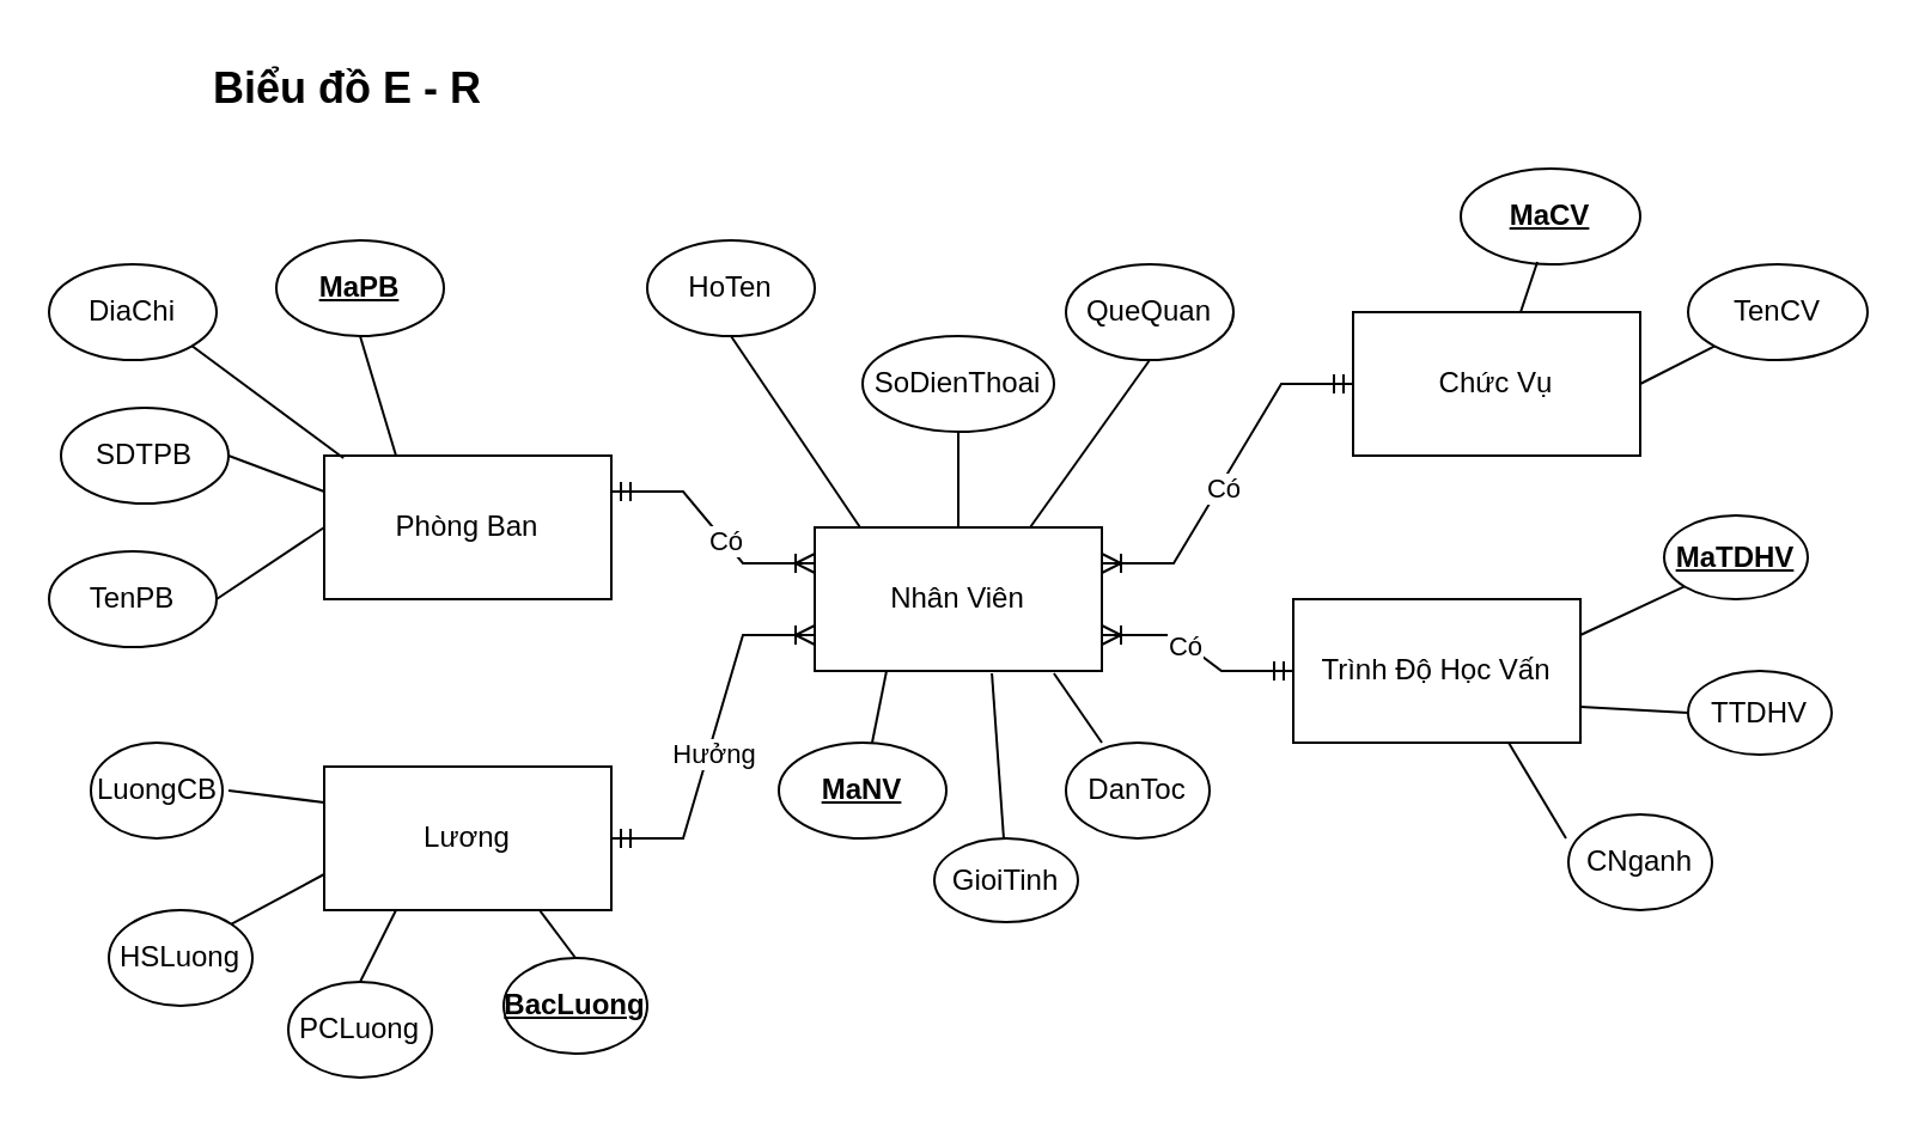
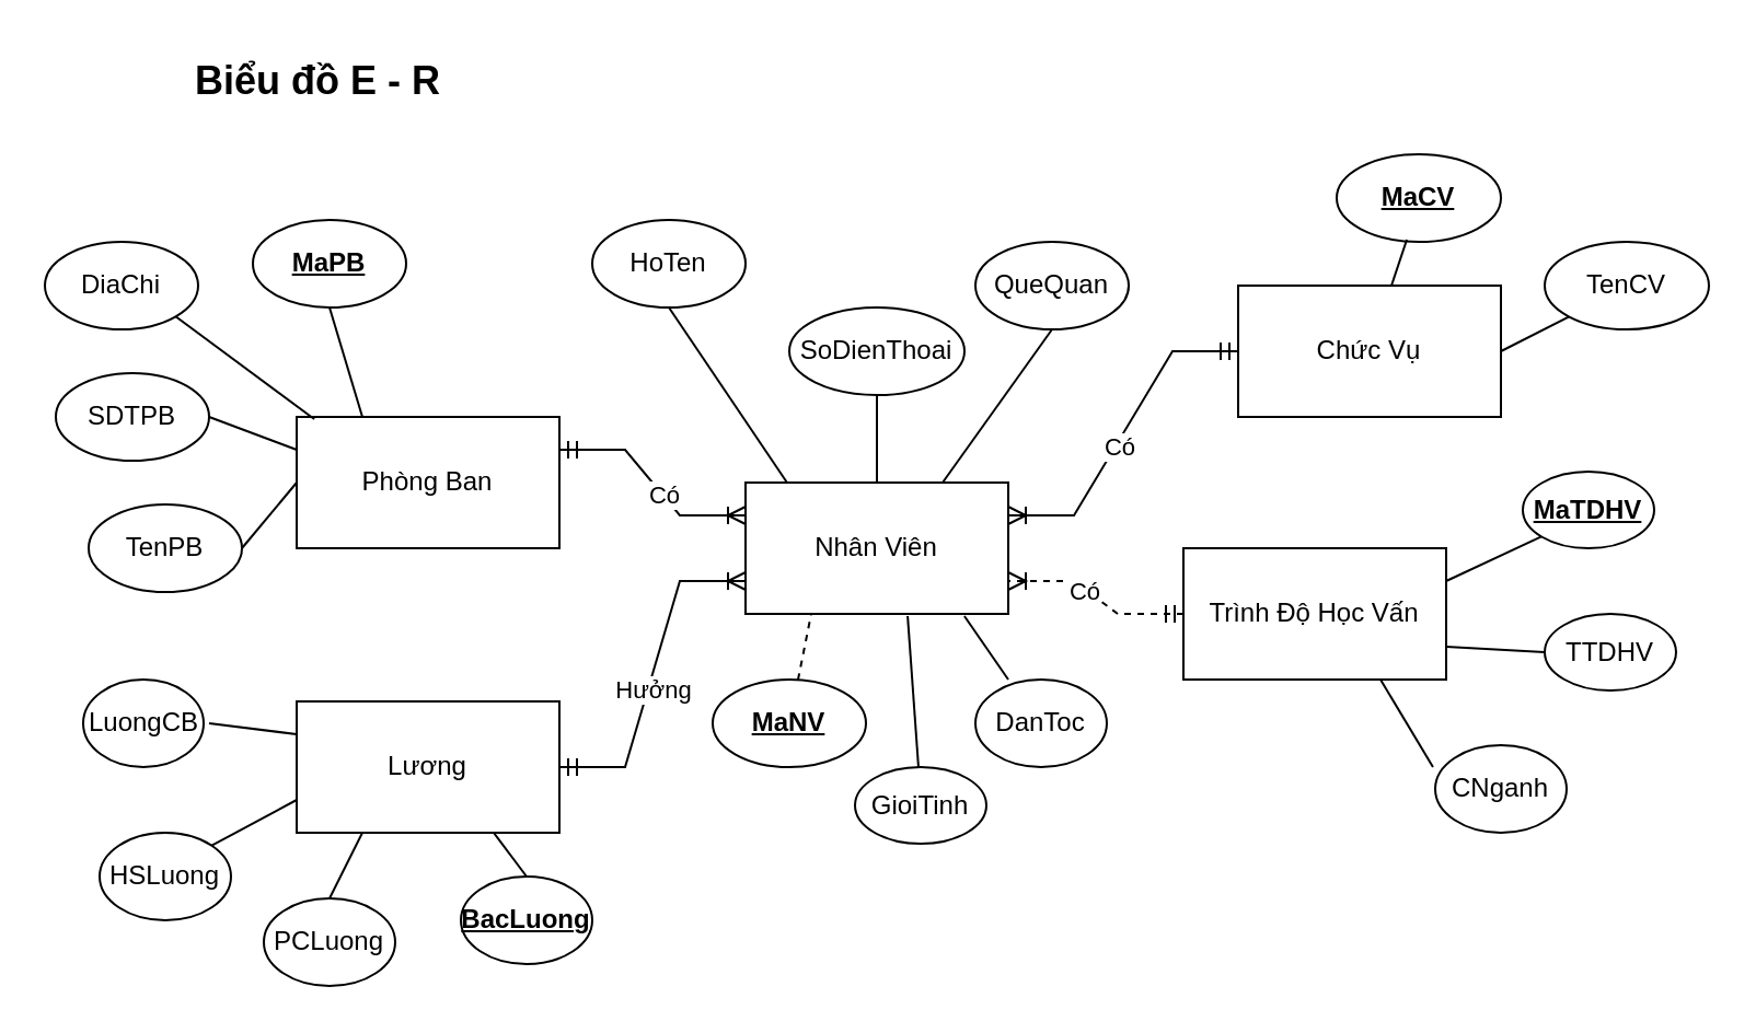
- <mxCell id="34" value="TenPB" style="ellipse;whiteSpace=wrap;html=1;" vertex="1" parent="1"><mxGeometry x="20" y="230" width="70" height="40" as="geometry" /></mxCell>
+ <mxCell id="34" value="TenPB" style="ellipse;whiteSpace=wrap;html=1;" vertex="1" parent="1"><mxGeometry x="40" y="230" width="70" height="40" as="geometry" /></mxCell>
- <mxCell id="29" value="" style="edgeStyle=entityRelationEdgeStyle;fontSize=12;html=1;endArrow=ERoneToMany;startArrow=ERmandOne;rounded=0;exitX=0;exitY=0.5;exitDx=0;exitDy=0;entryX=1;entryY=0.75;entryDx=0;entryDy=0;" edge="1" parent="1" source="22" target="2"><mxGeometry width="100" height="100" relative="1" as="geometry"><mxPoint x="465" y="170" as="sourcePoint" /><mxPoint x="255" y="240" as="targetPoint" /></mxGeometry></mxCell>
+ <mxCell id="29" value="" style="edgeStyle=entityRelationEdgeStyle;fontSize=12;html=1;endArrow=ERoneToMany;startArrow=ERmandOne;rounded=0;exitX=0;exitY=0.5;exitDx=0;exitDy=0;entryX=1;entryY=0.75;entryDx=0;entryDy=0;dashed=1;" edge="1" parent="1" source="22" target="2"><mxGeometry width="100" height="100" relative="1" as="geometry"><mxPoint x="465" y="170" as="sourcePoint" /><mxPoint x="255" y="240" as="targetPoint" /></mxGeometry></mxCell>
- <mxCell id="10" value="" style="endArrow=none;html=1;rounded=0;entryX=0.25;entryY=1;entryDx=0;entryDy=0;" edge="1" parent="1" source="3" target="2"><mxGeometry width="50" height="50" relative="1" as="geometry"><mxPoint x="125" y="224" as="sourcePoint" /><mxPoint x="165" y="212" as="targetPoint" /><Array as="points" /></mxGeometry></mxCell>
+ <mxCell id="10" value="" style="endArrow=none;html=1;rounded=0;entryX=0.25;entryY=1;entryDx=0;entryDy=0;dashed=1;" edge="1" parent="1" source="3" target="2"><mxGeometry width="50" height="50" relative="1" as="geometry"><mxPoint x="125" y="224" as="sourcePoint" /><mxPoint x="165" y="212" as="targetPoint" /><Array as="points" /></mxGeometry></mxCell>
